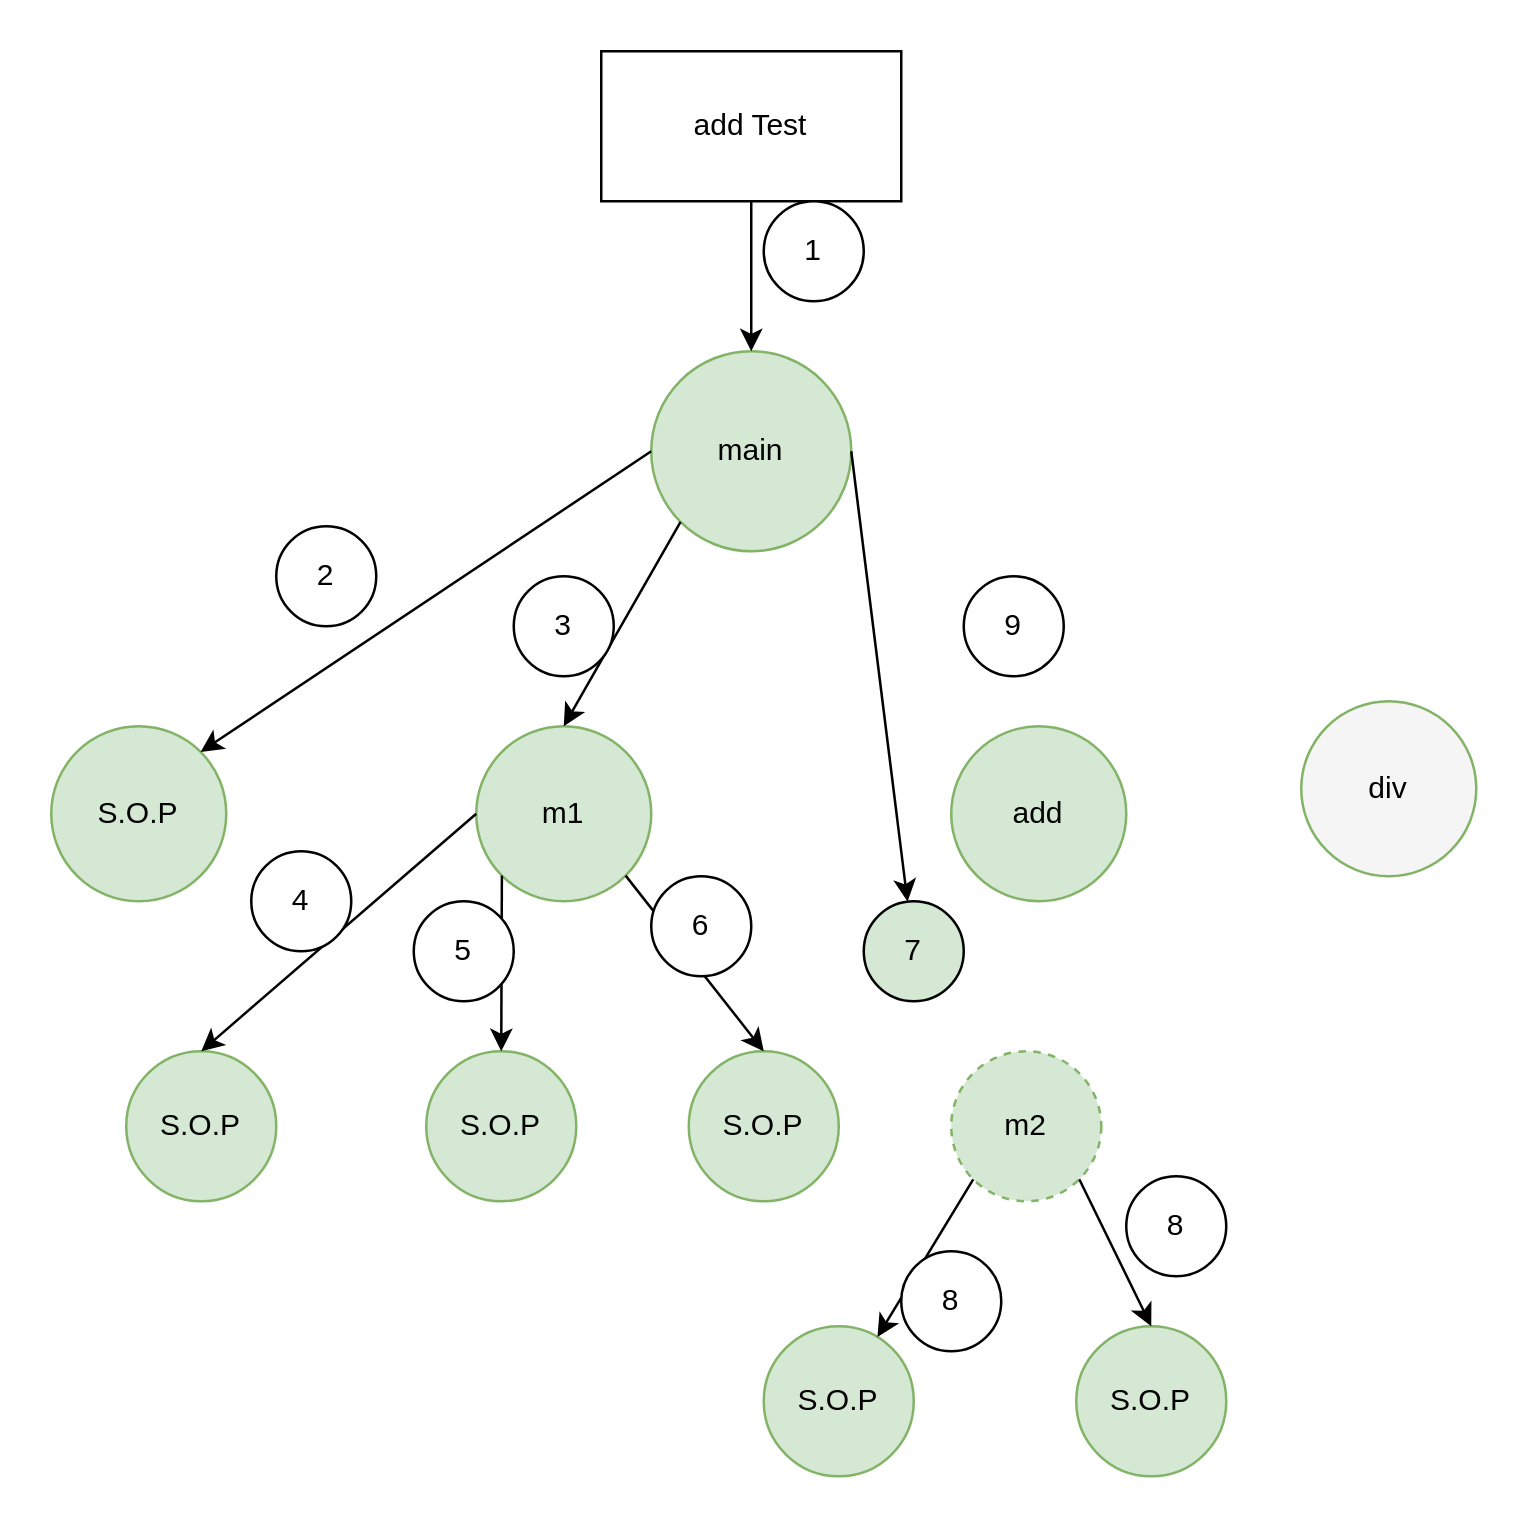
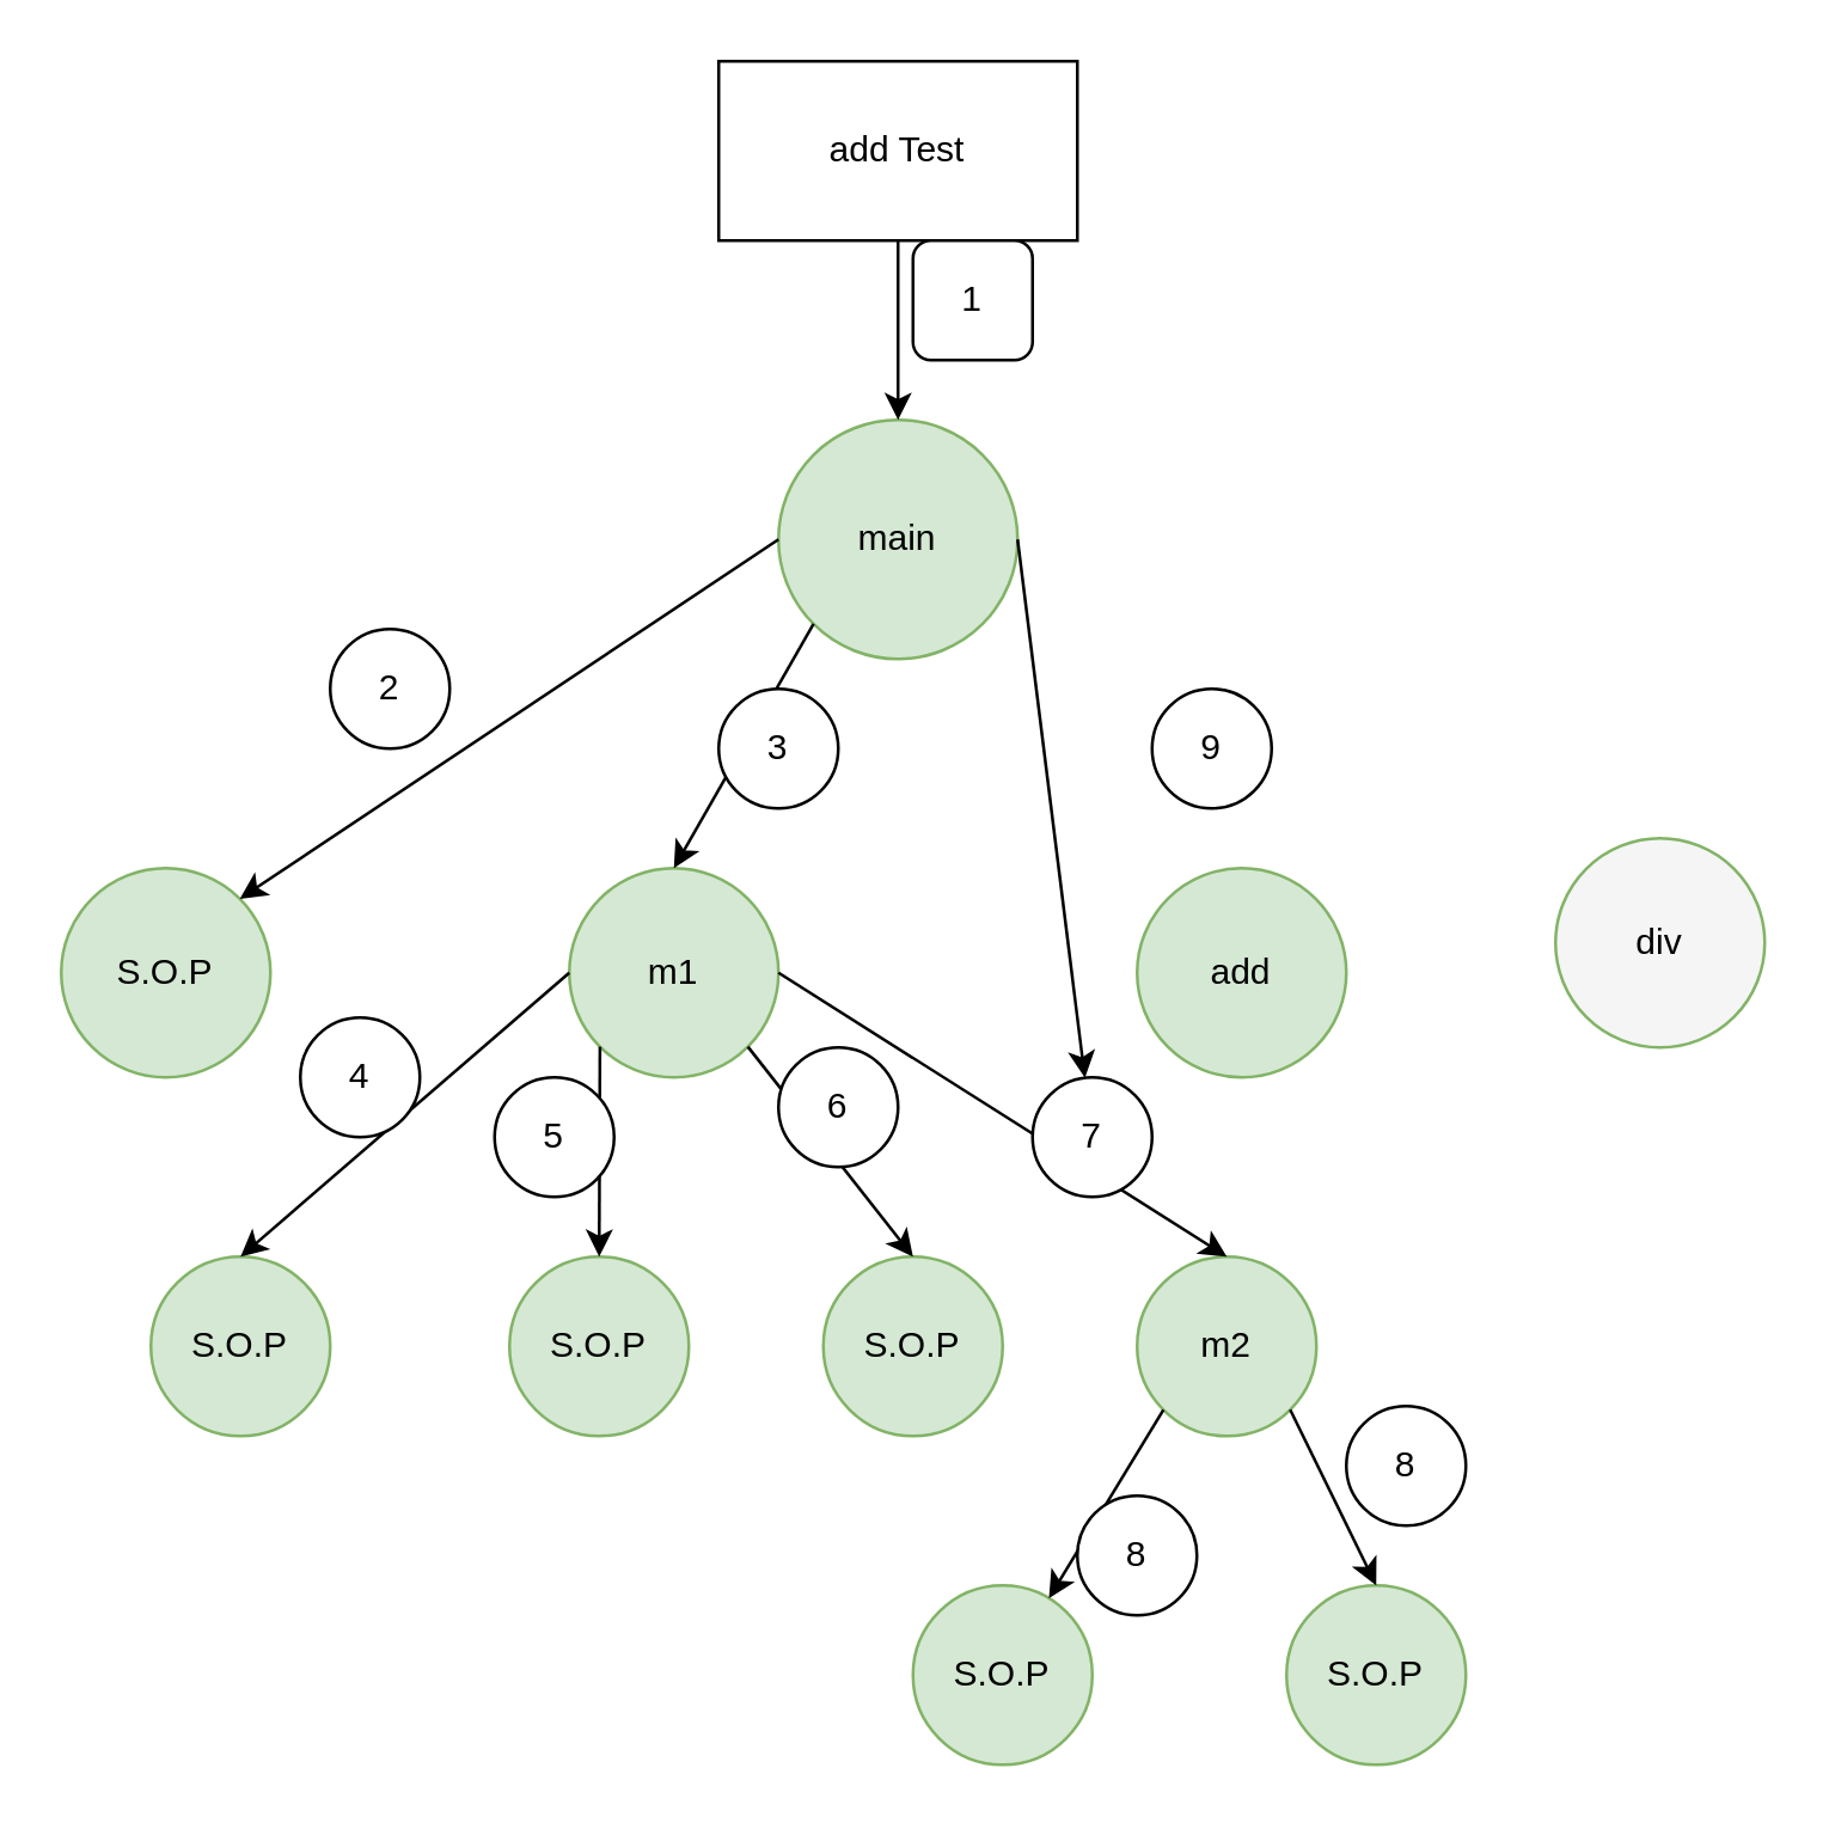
- <mxCell id="24" value="1" style="ellipse;whiteSpace=wrap;html=1;aspect=fixed;" vertex="1" parent="1"><mxGeometry x="305" y="80" width="40" height="40" as="geometry" /></mxCell>
+ <mxCell id="24" value="1" style="whiteSpace=wrap;html=1;aspect=fixed;rounded=1;" vertex="1" parent="1"><mxGeometry x="305" y="80" width="40" height="40" as="geometry" /></mxCell>
- <mxCell id="26" value="3" style="ellipse;whiteSpace=wrap;html=1;aspect=fixed;" vertex="1" parent="1"><mxGeometry x="205" y="230" width="40" height="40" as="geometry" /></mxCell>
+ <mxCell id="26" value="3" style="ellipse;whiteSpace=wrap;html=1;aspect=fixed;" vertex="1" parent="1"><mxGeometry x="240" y="230" width="40" height="40" as="geometry" /></mxCell>
+ <mxCell id="16" value="" style="endArrow=classic;html=1;exitX=1;exitY=0.5;exitDx=0;exitDy=0;entryX=0.5;entryY=0;entryDx=0;entryDy=0;" edge="1" parent="1" source="4" target="15"><mxGeometry width="50" height="50" relative="1" as="geometry"><mxPoint x="259.749" y="359.749" as="sourcePoint" /><mxPoint x="315" y="430" as="targetPoint" /></mxGeometry></mxCell>
- <mxCell id="30" value="7" style="ellipse;whiteSpace=wrap;html=1;aspect=fixed;fillColor=#d5e8d4;" vertex="1" parent="1"><mxGeometry x="345" y="360" width="40" height="40" as="geometry" /></mxCell>
+ <mxCell id="30" value="7" style="ellipse;whiteSpace=wrap;html=1;aspect=fixed;" vertex="1" parent="1"><mxGeometry x="345" y="360" width="40" height="40" as="geometry" /></mxCell>
- <mxCell id="15" value="m2" style="ellipse;whiteSpace=wrap;html=1;aspect=fixed;fillColor=#d5e8d4;strokeColor=#82b366;dashed=1;" vertex="1" parent="1"><mxGeometry x="380" y="420" width="60" height="60" as="geometry" /></mxCell>
+ <mxCell id="15" value="m2" style="ellipse;whiteSpace=wrap;html=1;aspect=fixed;fillColor=#d5e8d4;strokeColor=#82b366;" vertex="1" parent="1"><mxGeometry x="380" y="420" width="60" height="60" as="geometry" /></mxCell>
